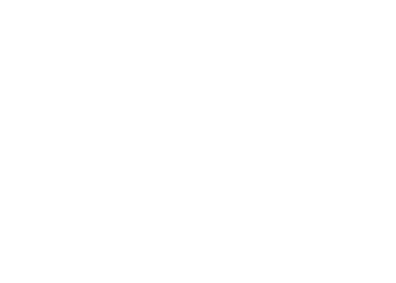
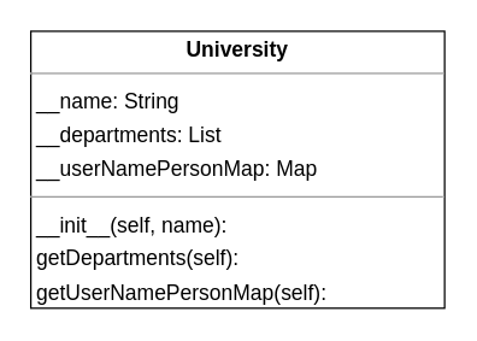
+ <mxCell id="2" value="&lt;p style=&quot;margin:0px;margin-top:4px;text-align:center;&quot;&gt;&lt;b&gt;University&lt;/b&gt;&lt;/p&gt;&lt;hr size=&quot;1&quot;&gt;&lt;p style=&quot;margin:0 0 0 4px;line-height:1.6;&quot;&gt; __name: String&lt;br&gt; __departments: List&lt;br&gt; __userNamePersonMap: Map&lt;/p&gt;&lt;hr size=&quot;1&quot;&gt;&lt;p style=&quot;margin:0 0 0 4px;line-height:1.6;&quot;&gt; __init__(self, name): &lt;br&gt; getDepartments(self): &lt;br&gt; getUserNamePersonMap(self): &lt;/p&gt;" style="verticalAlign=top;align=left;overflow=fill;fontSize=14;fontFamily=Helvetica;html=1;rounded=0;shadow=0;comic=0;labelBackgroundColor=none;strokeWidth=1;" parent="1" vertex="1"><mxGeometry x="20" y="20" width="275" height="184" as="geometry" /></mxCell>
